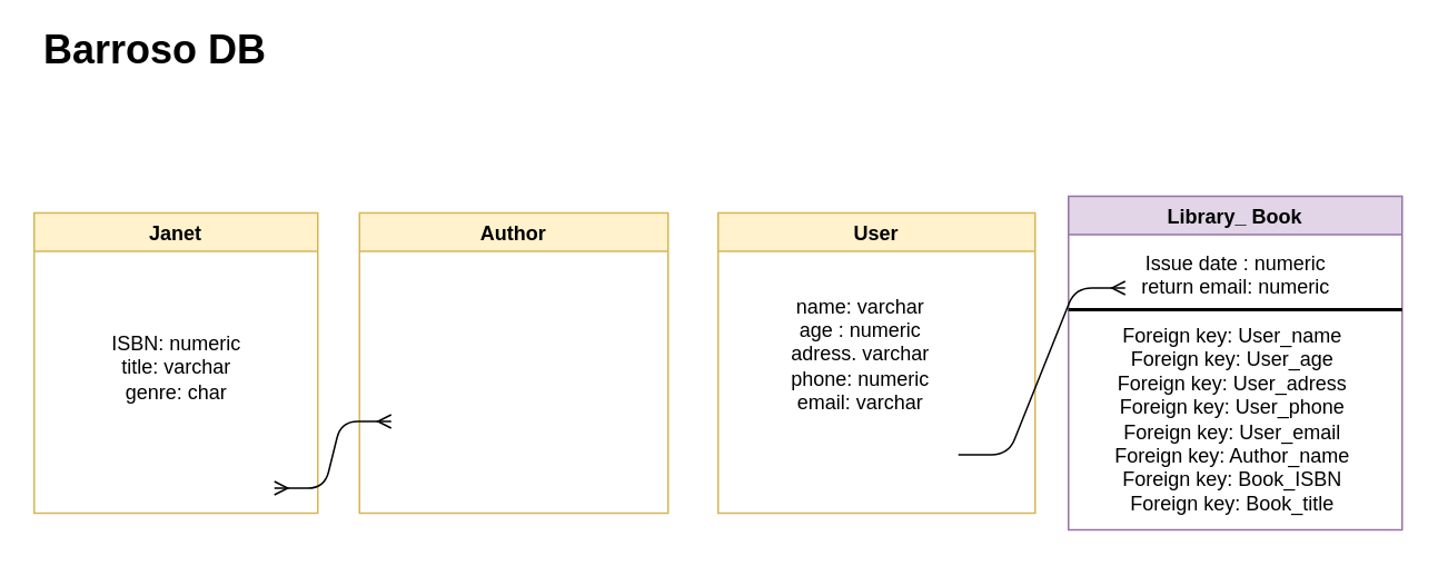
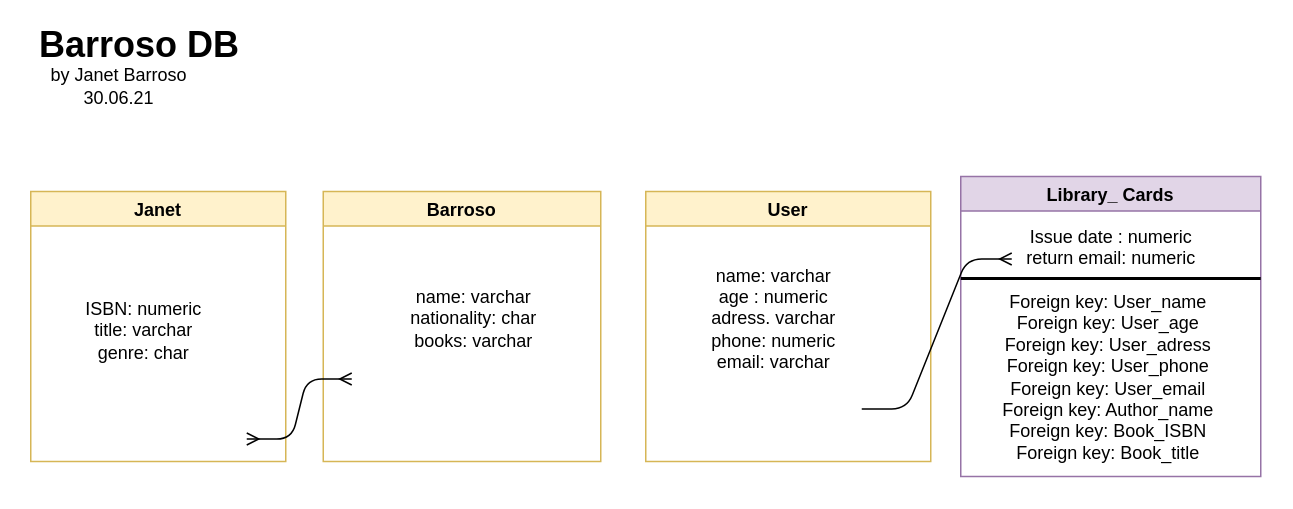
+ <mxCell id="13" value="by Janet Barroso&lt;br&gt;30.06.21" style="text;html=1;strokeColor=none;fillColor=none;align=center;verticalAlign=middle;whiteSpace=wrap;rounded=0;" vertex="1" parent="1"><mxGeometry x="24" y="42" width="110" height="20" as="geometry" /></mxCell>
- <mxCell id="9" value="Library_ Book" style="swimlane;fillColor=#e1d5e7;strokeColor=#9673a6;" vertex="1" parent="1"><mxGeometry x="640" y="112" width="200" height="200" as="geometry" /></mxCell>
+ <mxCell id="9" value="Library_ Cards" style="swimlane;fillColor=#e1d5e7;strokeColor=#9673a6;" vertex="1" parent="1"><mxGeometry x="640" y="112" width="200" height="200" as="geometry" /></mxCell>
- <mxCell id="5" value="Author" style="swimlane;fillColor=#fff2cc;strokeColor=#d6b656;" vertex="1" parent="1"><mxGeometry x="215" y="122" width="185" height="180" as="geometry" /></mxCell>
+ <mxCell id="5" value="Barroso" style="swimlane;fillColor=#fff2cc;strokeColor=#d6b656;" vertex="1" parent="1"><mxGeometry x="215" y="122" width="185" height="180" as="geometry" /></mxCell>
+ <mxCell id="6" value="name: varchar&lt;br&gt;nationality: char&lt;br&gt;books: varchar" style="text;html=1;align=center;verticalAlign=middle;resizable=0;points=[];autosize=1;strokeColor=none;" vertex="1" parent="5"><mxGeometry x="50" y="60" width="100" height="50" as="geometry" /></mxCell>
- <mxCell id="4" value="ISBN: numeric&lt;br&gt;title: varchar&lt;br&gt;genre: char&lt;br&gt;&lt;br&gt;" style="text;html=1;align=center;verticalAlign=middle;resizable=0;points=[];autosize=1;strokeColor=none;" vertex="1" parent="3"><mxGeometry x="40" y="70" width="90" height="60" as="geometry" /></mxCell>
+ <mxCell id="4" value="ISBN: numeric&lt;br&gt;title: varchar&lt;br&gt;genre: char&lt;br&gt;&lt;br&gt;" style="text;html=1;align=center;verticalAlign=middle;resizable=0;points=[];autosize=1;strokeColor=none;" vertex="1" parent="3"><mxGeometry x="30" y="70" width="90" height="60" as="geometry" /></mxCell>
